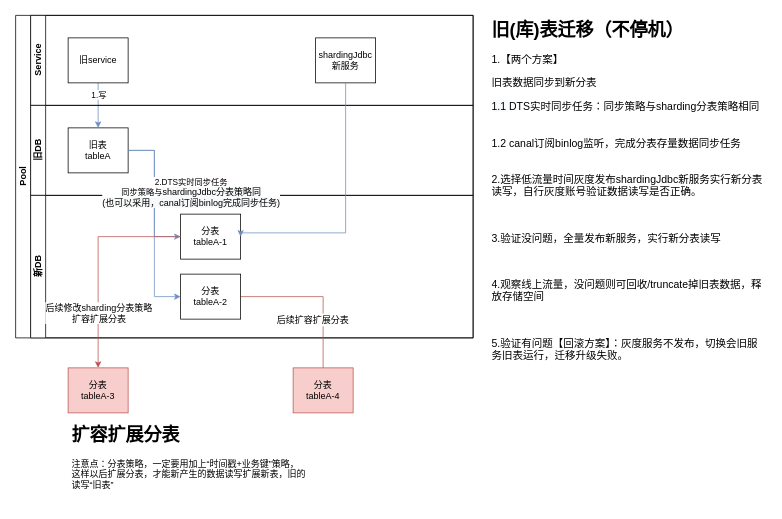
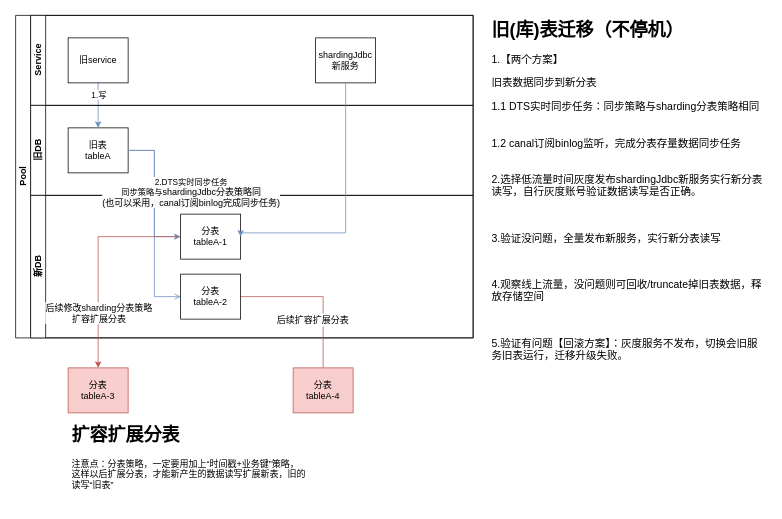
- <mxCell id="17" style="edgeStyle=orthogonalEdgeStyle;rounded=0;orthogonalLoop=1;jettySize=auto;html=1;entryX=0;entryY=0.5;entryDx=0;entryDy=0;fillColor=#dae8fc;strokeColor=#6c8ebf;" edge="1" parent="1" source="9" target="16"><mxGeometry relative="1" as="geometry" /></mxCell>
+ <mxCell id="17" style="edgeStyle=orthogonalEdgeStyle;rounded=0;orthogonalLoop=1;jettySize=auto;html=1;entryX=0;entryY=0.5;entryDx=0;entryDy=0;fillColor=#dae8fc;strokeColor=#6c8ebf;endArrow=open;" edge="1" parent="1" source="9" target="16"><mxGeometry relative="1" as="geometry" /></mxCell>
